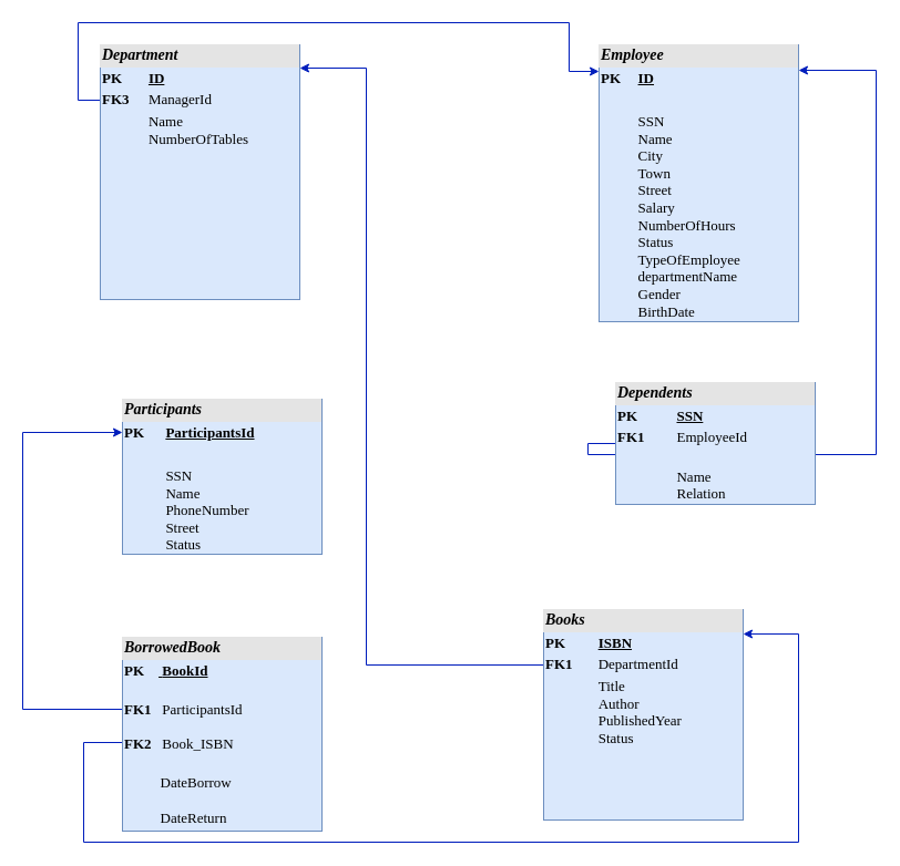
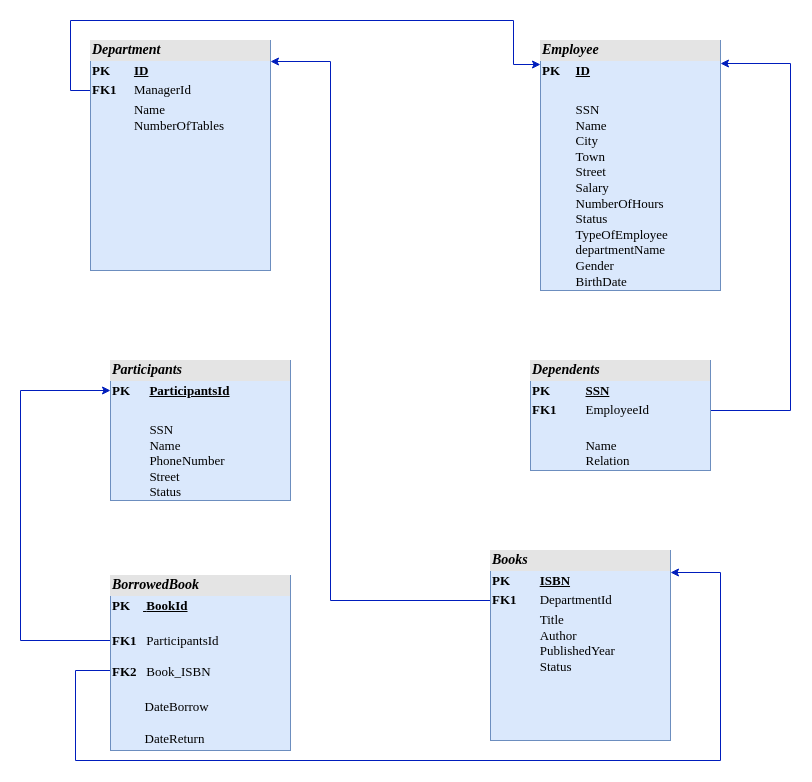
- <mxCell id="4" value="&lt;div style=&quot;box-sizing: border-box ; width: 100% ; background: rgb(228 , 228 , 228) ; padding: 2px&quot;&gt;&lt;font style=&quot;font-size: 14px&quot; face=&quot;Times New Roman&quot;&gt;&lt;b&gt;&lt;i&gt;Department&lt;/i&gt;&lt;/b&gt;&lt;/font&gt;&lt;/div&gt;&lt;table style=&quot;width: 100% ; font-size: 13px&quot; cellpadding=&quot;2&quot; cellspacing=&quot;0&quot;&gt;&lt;tbody&gt;&lt;tr&gt;&lt;td&gt;&lt;font style=&quot;font-size: 13px&quot; face=&quot;Times New Roman&quot;&gt;&lt;b&gt;PK&lt;/b&gt;&lt;/font&gt;&lt;/td&gt;&lt;td&gt;&lt;font style=&quot;font-size: 13px&quot; face=&quot;Times New Roman&quot;&gt;&lt;b&gt;&lt;u&gt;ID&lt;/u&gt;&lt;br&gt;&lt;/b&gt;&lt;/font&gt;&lt;/td&gt;&lt;/tr&gt;&lt;tr&gt;&lt;td&gt;&lt;font style=&quot;font-size: 13px&quot; face=&quot;Times New Roman&quot;&gt;&lt;b&gt;FK3&lt;/b&gt;&lt;/font&gt;&lt;/td&gt;&lt;td&gt;&lt;font style=&quot;font-size: 13px&quot; face=&quot;Times New Roman&quot;&gt;ManagerId&lt;/font&gt;&lt;/td&gt;&lt;/tr&gt;&lt;tr&gt;&lt;td&gt;&lt;/td&gt;&lt;td&gt;&lt;font style=&quot;font-size: 13px&quot; face=&quot;Times New Roman&quot;&gt;Name&lt;br&gt;NumberOfTables&lt;br&gt;&lt;br&gt;&lt;/font&gt;&lt;/td&gt;&lt;/tr&gt;&lt;/tbody&gt;&lt;/table&gt;" style="verticalAlign=top;align=left;overflow=fill;html=1;fillColor=#dae8fc;strokeColor=#6c8ebf;" parent="1" vertex="1"><mxGeometry x="90" y="40" width="180" height="230" as="geometry" /></mxCell>
+ <mxCell id="4" value="&lt;div style=&quot;box-sizing: border-box ; width: 100% ; background: rgb(228 , 228 , 228) ; padding: 2px&quot;&gt;&lt;font style=&quot;font-size: 14px&quot; face=&quot;Times New Roman&quot;&gt;&lt;b&gt;&lt;i&gt;Department&lt;/i&gt;&lt;/b&gt;&lt;/font&gt;&lt;/div&gt;&lt;table style=&quot;width: 100% ; font-size: 13px&quot; cellpadding=&quot;2&quot; cellspacing=&quot;0&quot;&gt;&lt;tbody&gt;&lt;tr&gt;&lt;td&gt;&lt;font style=&quot;font-size: 13px&quot; face=&quot;Times New Roman&quot;&gt;&lt;b&gt;PK&lt;/b&gt;&lt;/font&gt;&lt;/td&gt;&lt;td&gt;&lt;font style=&quot;font-size: 13px&quot; face=&quot;Times New Roman&quot;&gt;&lt;b&gt;&lt;u&gt;ID&lt;/u&gt;&lt;br&gt;&lt;/b&gt;&lt;/font&gt;&lt;/td&gt;&lt;/tr&gt;&lt;tr&gt;&lt;td&gt;&lt;font style=&quot;font-size: 13px&quot; face=&quot;Times New Roman&quot;&gt;&lt;b&gt;FK1&lt;/b&gt;&lt;/font&gt;&lt;/td&gt;&lt;td&gt;&lt;font style=&quot;font-size: 13px&quot; face=&quot;Times New Roman&quot;&gt;ManagerId&lt;/font&gt;&lt;/td&gt;&lt;/tr&gt;&lt;tr&gt;&lt;td&gt;&lt;/td&gt;&lt;td&gt;&lt;font style=&quot;font-size: 13px&quot; face=&quot;Times New Roman&quot;&gt;Name&lt;br&gt;NumberOfTables&lt;br&gt;&lt;br&gt;&lt;/font&gt;&lt;/td&gt;&lt;/tr&gt;&lt;/tbody&gt;&lt;/table&gt;" style="verticalAlign=top;align=left;overflow=fill;html=1;fillColor=#dae8fc;strokeColor=#6c8ebf;" parent="1" vertex="1"><mxGeometry x="90" y="40" width="180" height="230" as="geometry" /></mxCell>
- <mxCell id="6" value="&lt;div style=&quot;box-sizing: border-box ; width: 100% ; background: rgb(228 , 228 , 228) ; padding: 2px&quot;&gt;&lt;font face=&quot;Times New Roman&quot; style=&quot;font-size: 14px&quot;&gt;&lt;b&gt;&lt;i&gt;Dependents&lt;/i&gt;&lt;/b&gt;&lt;/font&gt;&lt;/div&gt;&lt;table style=&quot;width: 100% ; font-size: 13px&quot; cellpadding=&quot;2&quot; cellspacing=&quot;0&quot;&gt;&lt;tbody&gt;&lt;tr&gt;&lt;td&gt;&lt;font face=&quot;Times New Roman&quot; style=&quot;font-size: 13px&quot;&gt;&lt;b&gt;PK&lt;/b&gt;&lt;/font&gt;&lt;/td&gt;&lt;td&gt;&lt;font face=&quot;Times New Roman&quot; style=&quot;font-size: 13px&quot;&gt;&lt;u&gt;&lt;b&gt;SSN&lt;/b&gt;&lt;/u&gt;&lt;/font&gt;&lt;/td&gt;&lt;/tr&gt;&lt;tr&gt;&lt;td&gt;&lt;font face=&quot;Times New Roman&quot; style=&quot;font-size: 13px&quot;&gt;&lt;b&gt;FK1&lt;/b&gt;&lt;/font&gt;&lt;/td&gt;&lt;td&gt;&lt;font face=&quot;Times New Roman&quot; style=&quot;font-size: 13px&quot;&gt;EmployeeId&lt;/font&gt;&lt;/td&gt;&lt;/tr&gt;&lt;tr&gt;&lt;td&gt;&lt;/td&gt;&lt;td&gt;&lt;font face=&quot;Times New Roman&quot; style=&quot;font-size: 13px&quot;&gt;&lt;br&gt;Name&lt;br&gt;Relation&lt;/font&gt;&lt;/td&gt;&lt;/tr&gt;&lt;/tbody&gt;&lt;/table&gt;" style="verticalAlign=top;align=left;overflow=fill;html=1;fillColor=#dae8fc;strokeColor=#6c8ebf;" parent="1" vertex="1"><mxGeometry x="555" y="345" width="180" height="110" as="geometry" /></mxCell>
+ <mxCell id="6" value="&lt;div style=&quot;box-sizing: border-box ; width: 100% ; background: rgb(228 , 228 , 228) ; padding: 2px&quot;&gt;&lt;font face=&quot;Times New Roman&quot; style=&quot;font-size: 14px&quot;&gt;&lt;b&gt;&lt;i&gt;Dependents&lt;/i&gt;&lt;/b&gt;&lt;/font&gt;&lt;/div&gt;&lt;table style=&quot;width: 100% ; font-size: 13px&quot; cellpadding=&quot;2&quot; cellspacing=&quot;0&quot;&gt;&lt;tbody&gt;&lt;tr&gt;&lt;td&gt;&lt;font face=&quot;Times New Roman&quot; style=&quot;font-size: 13px&quot;&gt;&lt;b&gt;PK&lt;/b&gt;&lt;/font&gt;&lt;/td&gt;&lt;td&gt;&lt;font face=&quot;Times New Roman&quot; style=&quot;font-size: 13px&quot;&gt;&lt;u&gt;&lt;b&gt;SSN&lt;/b&gt;&lt;/u&gt;&lt;/font&gt;&lt;/td&gt;&lt;/tr&gt;&lt;tr&gt;&lt;td&gt;&lt;font face=&quot;Times New Roman&quot; style=&quot;font-size: 13px&quot;&gt;&lt;b&gt;FK1&lt;/b&gt;&lt;/font&gt;&lt;/td&gt;&lt;td&gt;&lt;font face=&quot;Times New Roman&quot; style=&quot;font-size: 13px&quot;&gt;EmployeeId&lt;/font&gt;&lt;/td&gt;&lt;/tr&gt;&lt;tr&gt;&lt;td&gt;&lt;/td&gt;&lt;td&gt;&lt;font face=&quot;Times New Roman&quot; style=&quot;font-size: 13px&quot;&gt;&lt;br&gt;Name&lt;br&gt;Relation&lt;/font&gt;&lt;/td&gt;&lt;/tr&gt;&lt;/tbody&gt;&lt;/table&gt;" style="verticalAlign=top;align=left;overflow=fill;html=1;fillColor=#dae8fc;strokeColor=#6c8ebf;" parent="1" vertex="1"><mxGeometry x="530" y="360" width="180" height="110" as="geometry" /></mxCell>
